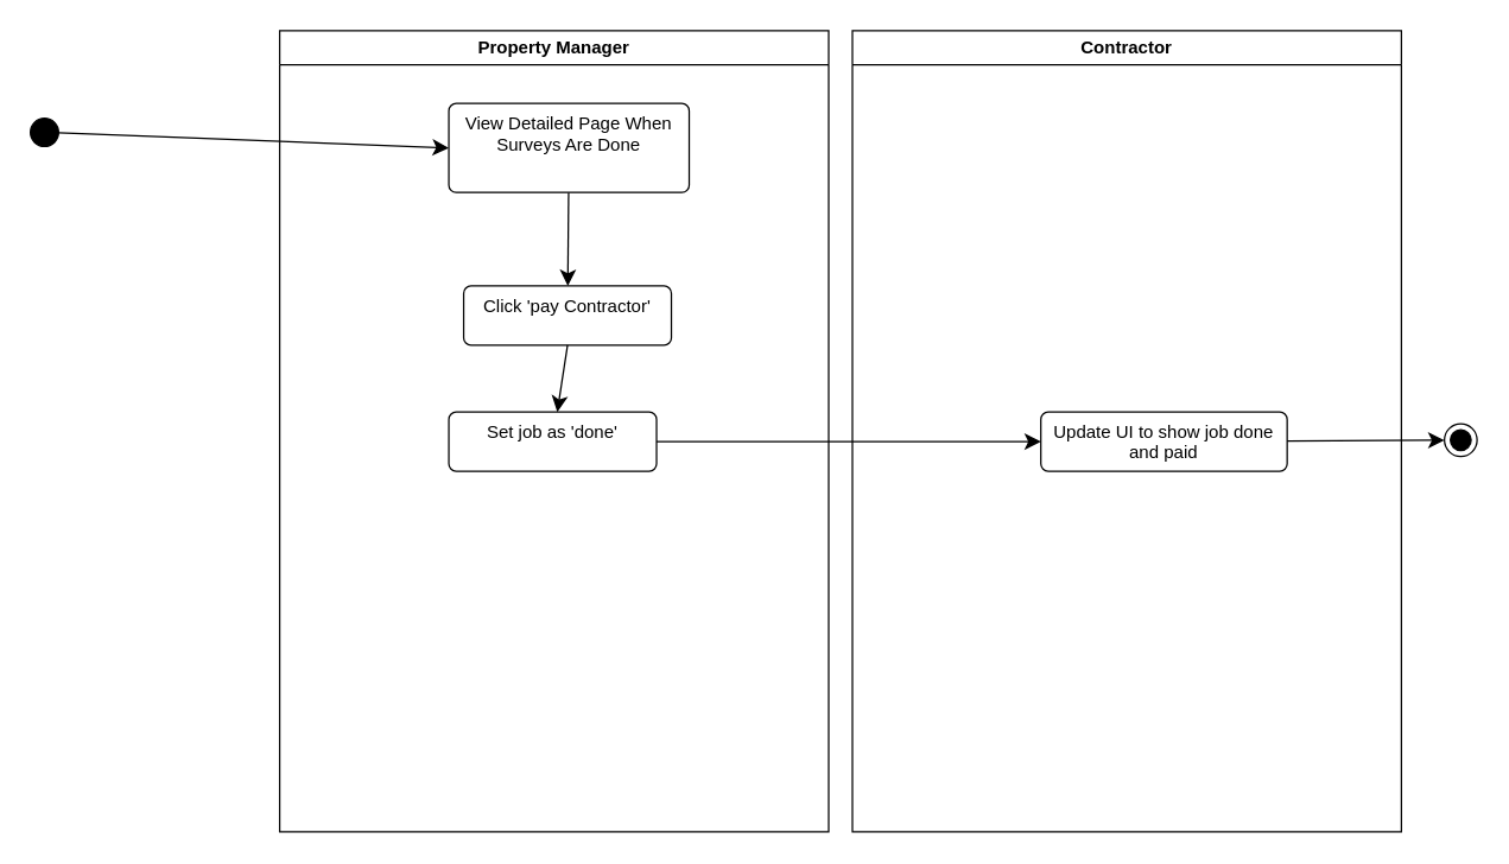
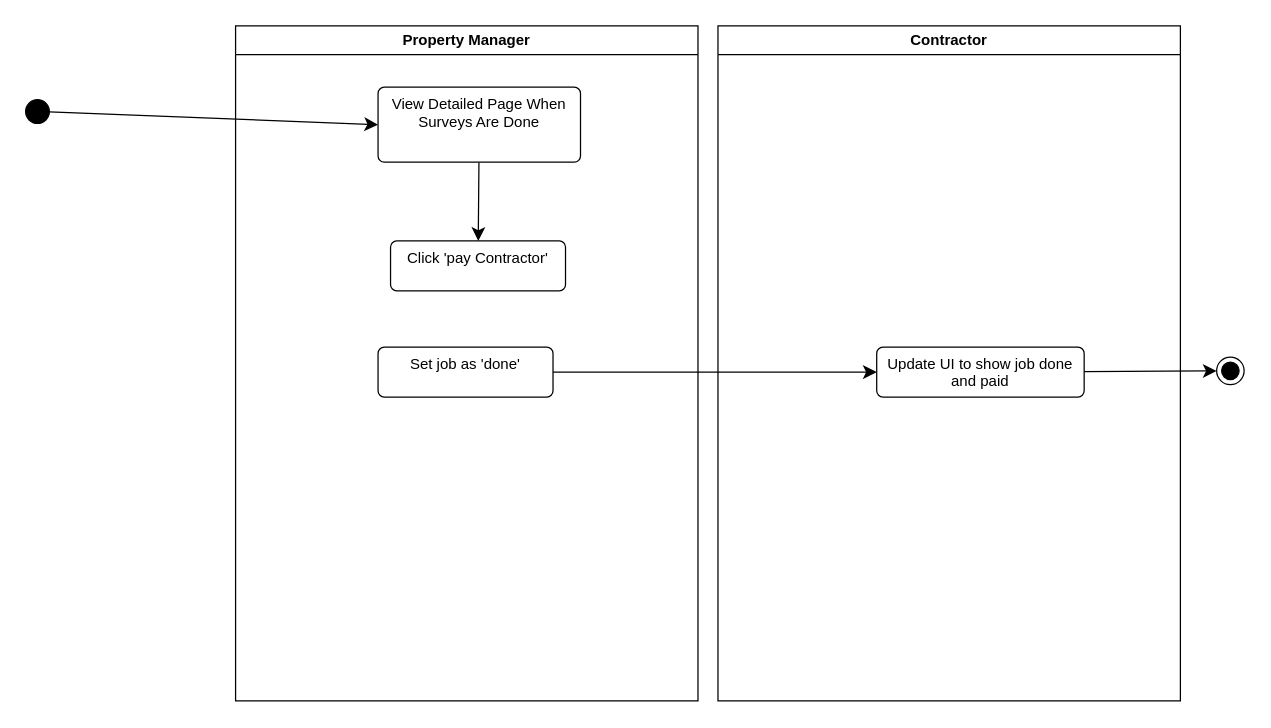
- <mxCell id="10" style="edgeStyle=none;curved=1;rounded=0;orthogonalLoop=1;jettySize=auto;html=1;fontSize=12;startSize=8;endSize=8;exitX=0.5;exitY=1;exitDx=0;exitDy=0;" edge="1" parent="2" source="8" target="9"><mxGeometry relative="1" as="geometry"><mxPoint x="458" y="173" as="targetPoint" /></mxGeometry></mxCell>
